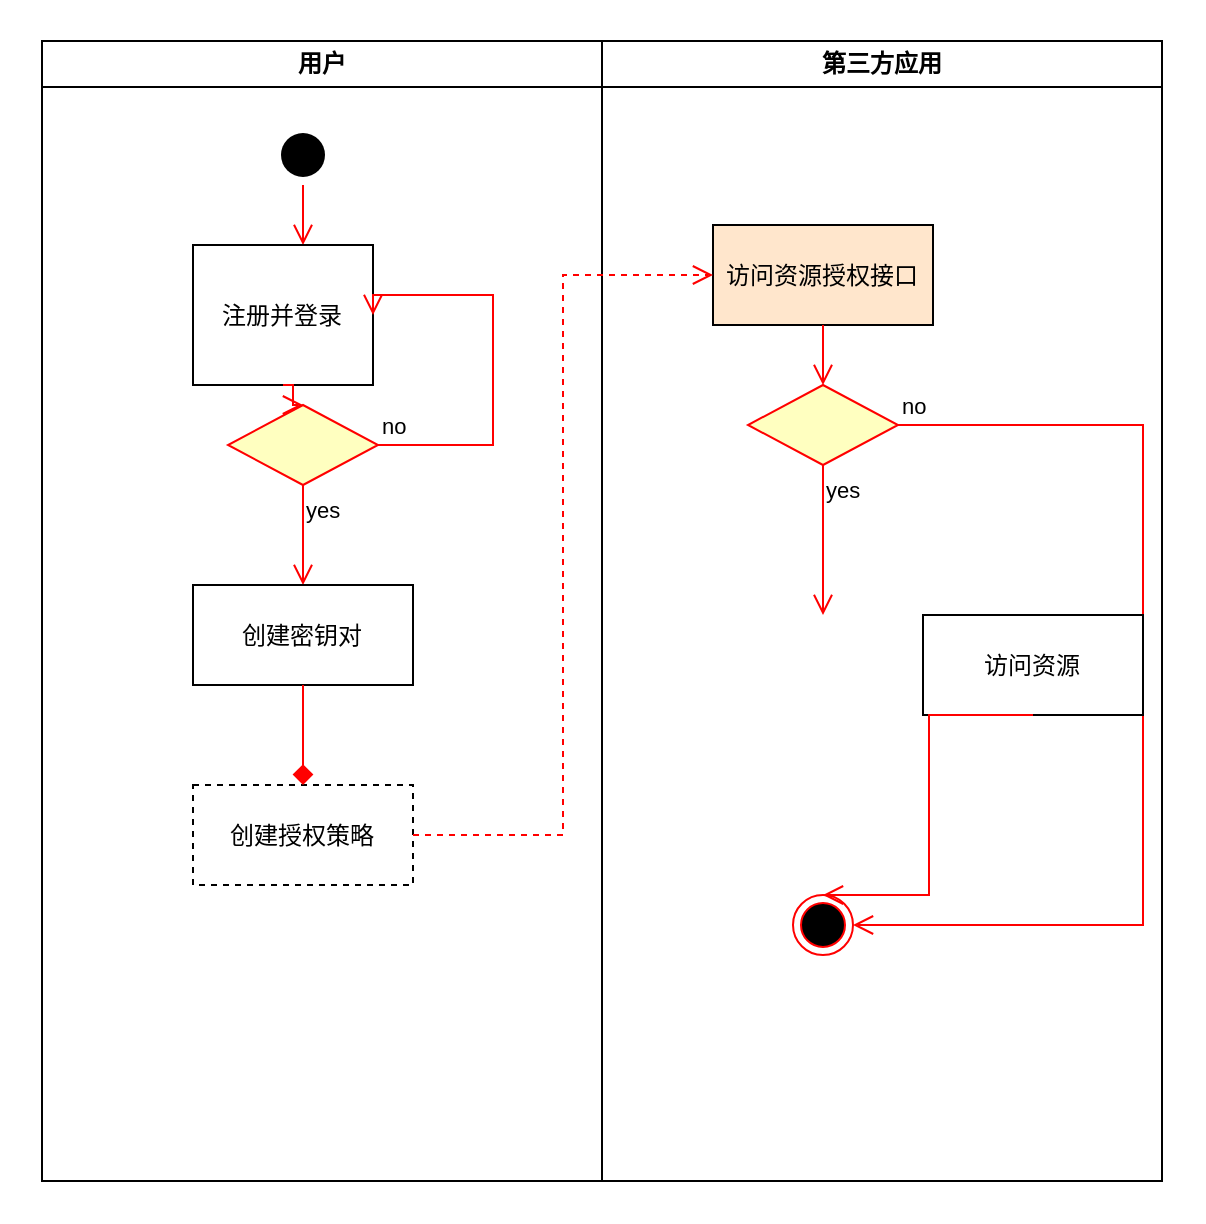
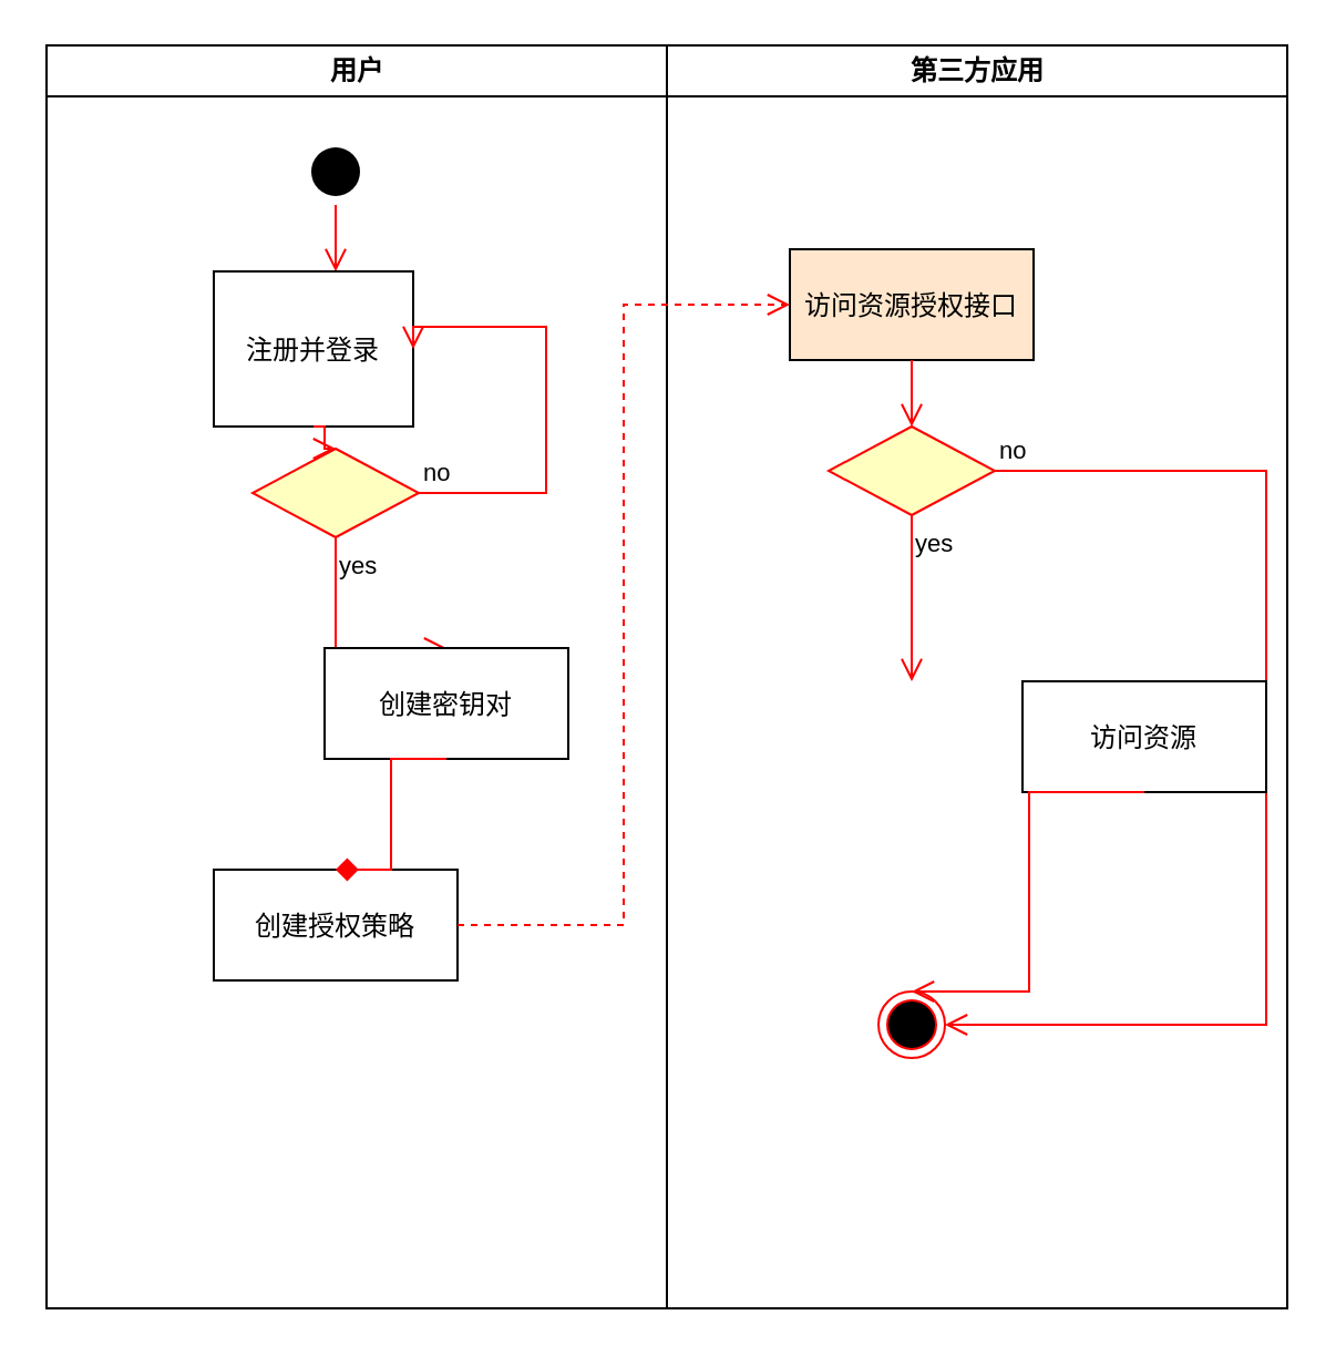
- <mxCell id="10" value="创建密钥对" style="" vertex="1" parent="2"><mxGeometry x="75.5" y="272" width="110" height="50" as="geometry" /></mxCell>
+ <mxCell id="10" value="创建密钥对" style="" vertex="1" parent="2"><mxGeometry x="125.5" y="272" width="110" height="50" as="geometry" /></mxCell>
- <mxCell id="11" value="创建授权策略" style="dashed=1;" vertex="1" parent="2"><mxGeometry x="75.5" y="372" width="110" height="50" as="geometry" /></mxCell>
+ <mxCell id="11" value="创建授权策略" style="" vertex="1" parent="2"><mxGeometry x="75.5" y="372" width="110" height="50" as="geometry" /></mxCell>
